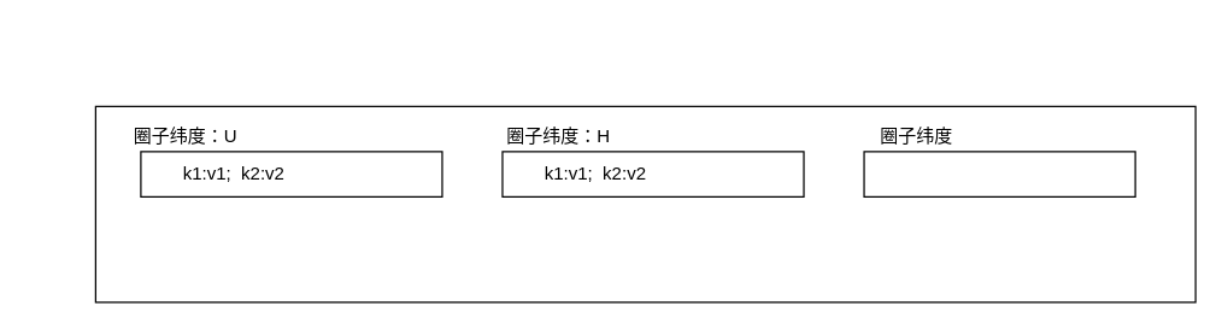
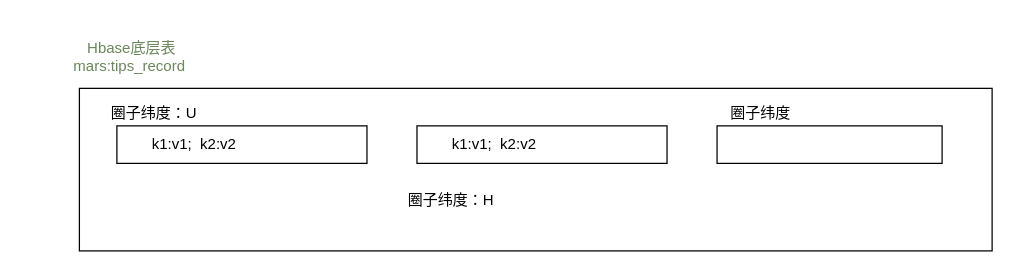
+ <mxCell id="11" value="&lt;font color=&quot;#6a8759&quot;&gt;Hbase底层表&lt;br&gt;mars:tips_record&amp;nbsp;&lt;/font&gt;" style="text;html=1;strokeColor=none;fillColor=none;align=center;verticalAlign=middle;whiteSpace=wrap;rounded=0;" parent="1" vertex="1"><mxGeometry x="20" y="20" width="170" height="50" as="geometry" /></mxCell>
- <mxCell id="8" value="圈子纬度：H" style="text;html=1;strokeColor=none;fillColor=none;align=center;verticalAlign=middle;whiteSpace=wrap;rounded=0;" parent="1" vertex="1"><mxGeometry x="328" y="80" width="85" height="20" as="geometry" /></mxCell>
+ <mxCell id="8" value="圈子纬度：H" style="text;html=1;strokeColor=none;fillColor=none;align=center;verticalAlign=middle;whiteSpace=wrap;rounded=0;" parent="1" vertex="1"><mxGeometry x="318" y="150" width="85" height="20" as="geometry" /></mxCell>
